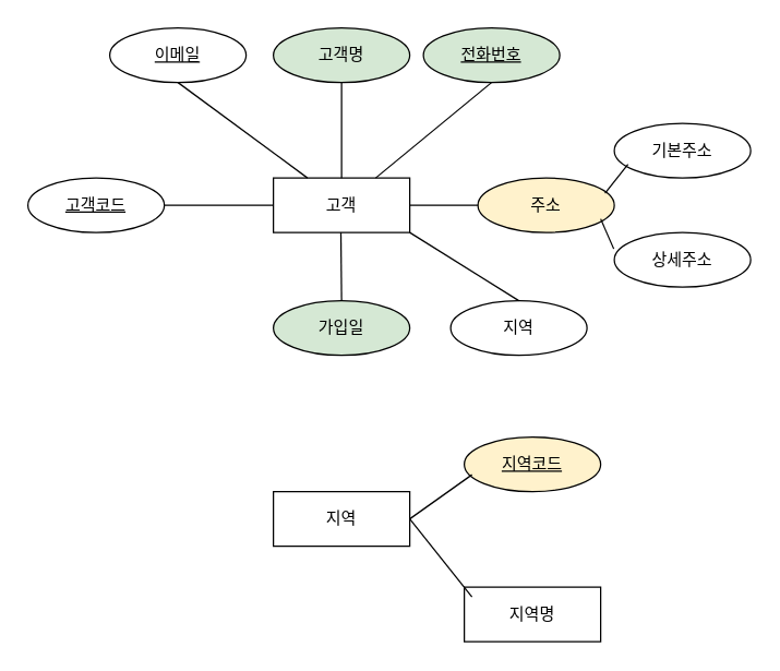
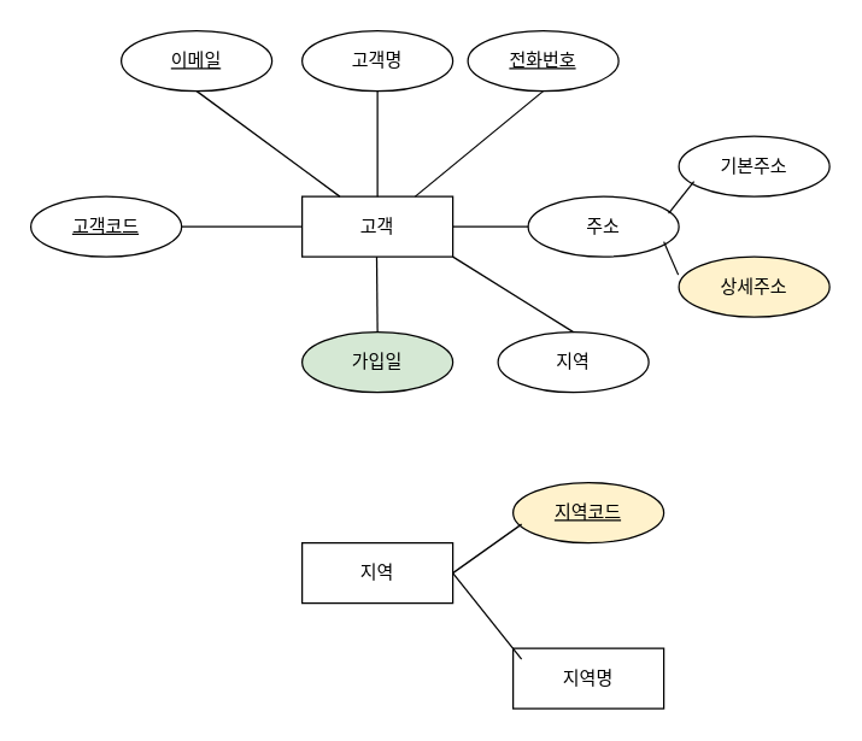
- <mxCell id="3" value="고객명" style="ellipse;whiteSpace=wrap;html=1;align=center;fillColor=#d5e8d4;" vertex="1" parent="1"><mxGeometry x="200" y="20" width="100" height="40" as="geometry" /></mxCell>
+ <mxCell id="3" value="고객명" style="ellipse;whiteSpace=wrap;html=1;align=center;" vertex="1" parent="1"><mxGeometry x="200" y="20" width="100" height="40" as="geometry" /></mxCell>
- <mxCell id="5" value="&lt;u&gt;전화번호&lt;/u&gt;" style="ellipse;whiteSpace=wrap;html=1;align=center;fillColor=#d5e8d4;" vertex="1" parent="1"><mxGeometry x="310" y="20" width="100" height="40" as="geometry" /></mxCell>
+ <mxCell id="5" value="&lt;u&gt;전화번호&lt;/u&gt;" style="ellipse;whiteSpace=wrap;html=1;align=center;" vertex="1" parent="1"><mxGeometry x="310" y="20" width="100" height="40" as="geometry" /></mxCell>
- <mxCell id="11" value="주소" style="ellipse;whiteSpace=wrap;html=1;align=center;fillColor=#fff2cc;" vertex="1" parent="1"><mxGeometry x="350" y="130" width="100" height="40" as="geometry" /></mxCell>
+ <mxCell id="11" value="주소" style="ellipse;whiteSpace=wrap;html=1;align=center;" vertex="1" parent="1"><mxGeometry x="350" y="130" width="100" height="40" as="geometry" /></mxCell>
- <mxCell id="15" value="상세주소" style="ellipse;whiteSpace=wrap;html=1;align=center;" vertex="1" parent="1"><mxGeometry x="450" y="170" width="100" height="40" as="geometry" /></mxCell>
+ <mxCell id="15" value="상세주소" style="ellipse;whiteSpace=wrap;html=1;align=center;fillColor=#fff2cc;" vertex="1" parent="1"><mxGeometry x="450" y="170" width="100" height="40" as="geometry" /></mxCell>
